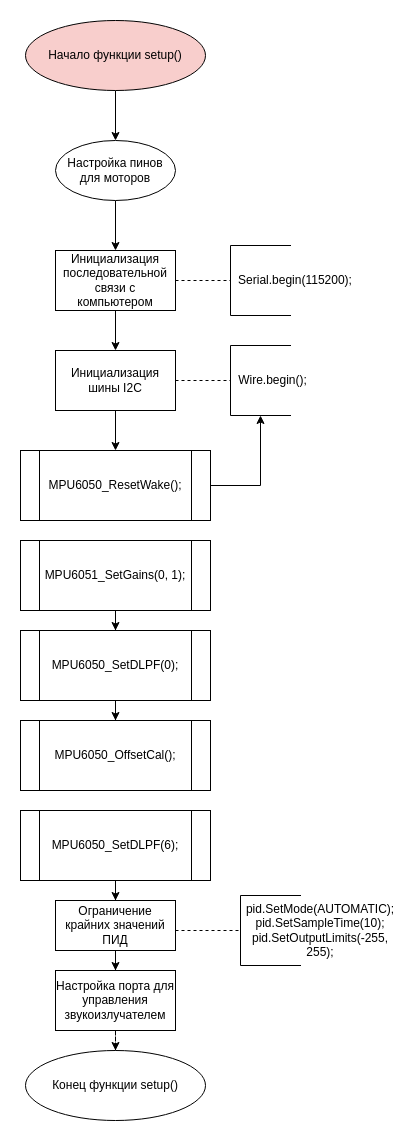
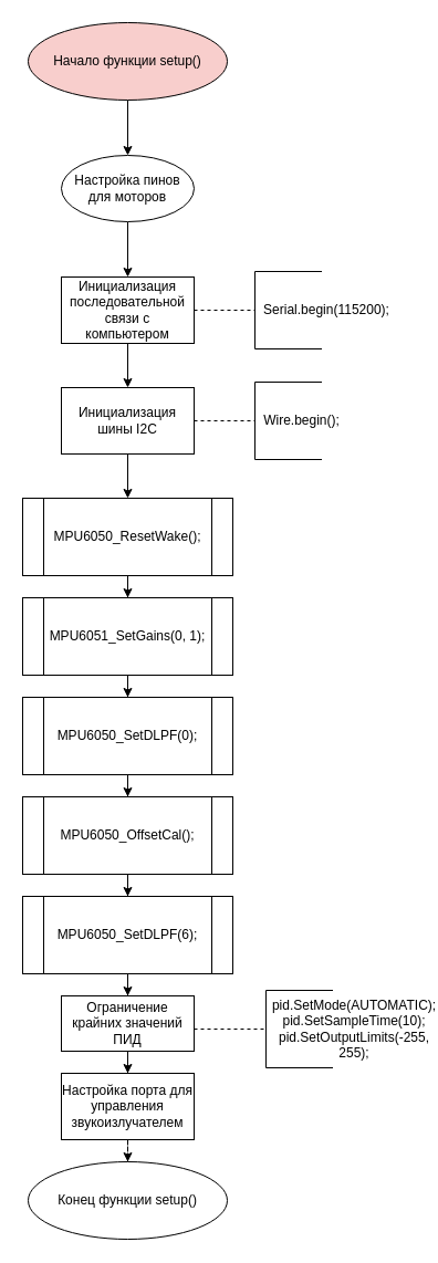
- <mxCell id="14" style="edgeStyle=orthogonalEdgeStyle;rounded=0;orthogonalLoop=1;jettySize=auto;html=1;" edge="1" parent="1" source="15" target="13"><mxGeometry relative="1" as="geometry" /></mxCell>
+ <mxCell id="14" style="edgeStyle=orthogonalEdgeStyle;rounded=0;orthogonalLoop=1;jettySize=auto;html=1;entryX=0.5;entryY=0;entryDx=0;entryDy=0;" edge="1" parent="1" source="15" target="19"><mxGeometry relative="1" as="geometry" /></mxCell>
+ <mxCell id="22" style="edgeStyle=orthogonalEdgeStyle;rounded=0;orthogonalLoop=1;jettySize=auto;html=1;entryX=0.5;entryY=0;entryDx=0;entryDy=0;" edge="1" parent="1" source="23" target="17"><mxGeometry relative="1" as="geometry" /></mxCell>
